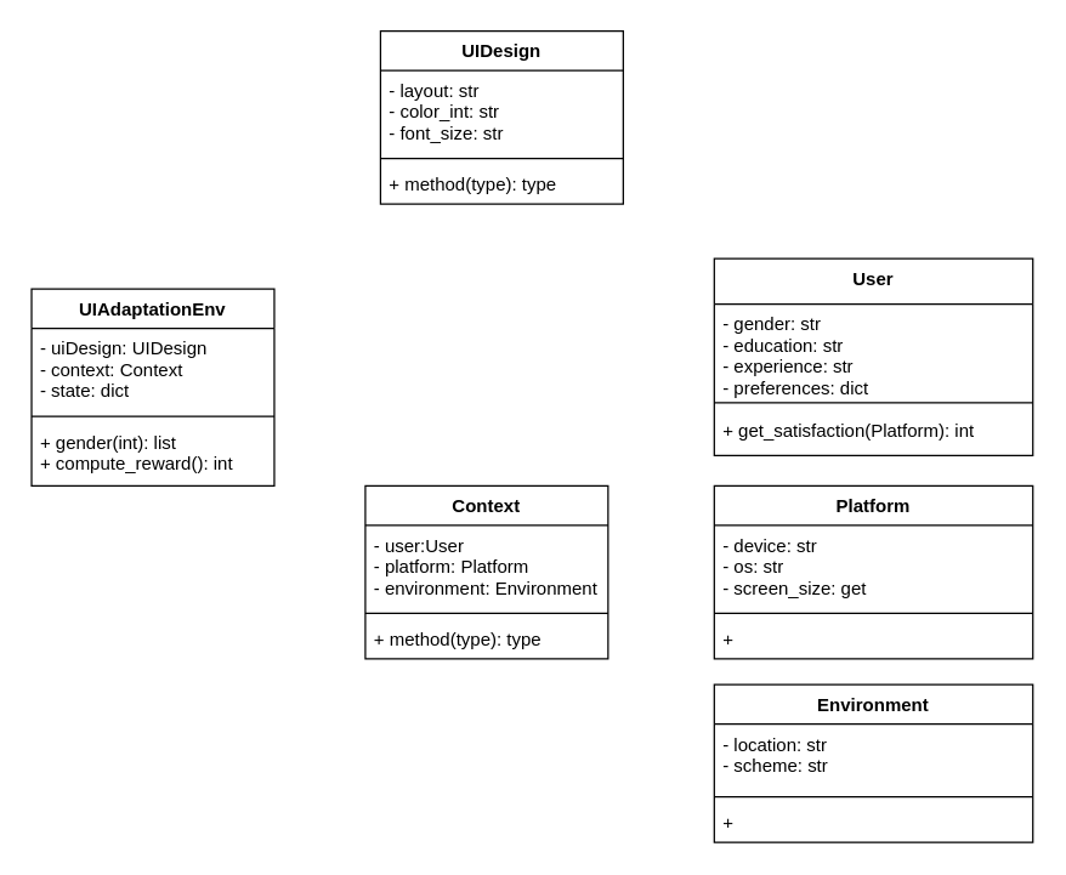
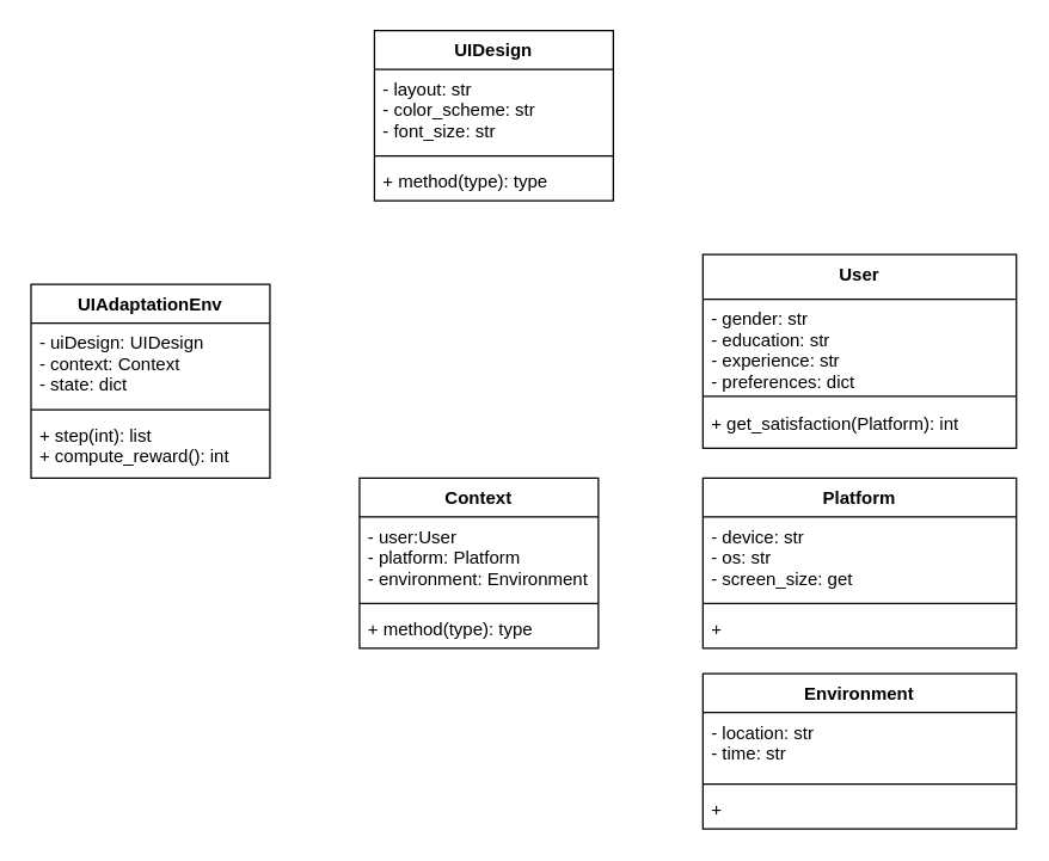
- <mxCell id="7" value="- layout: str&#10;- color_int: str&#10;- font_size: str&#10;" style="text;strokeColor=none;fillColor=none;align=left;verticalAlign=top;spacingLeft=4;spacingRight=4;overflow=hidden;rotatable=0;points=[[0,0.5],[1,0.5]];portConstraint=eastwest;" vertex="1" parent="6"><mxGeometry y="26" width="160" height="54" as="geometry" /></mxCell>
+ <mxCell id="7" value="- layout: str&#10;- color_scheme: str&#10;- font_size: str&#10;" style="text;strokeColor=none;fillColor=none;align=left;verticalAlign=top;spacingLeft=4;spacingRight=4;overflow=hidden;rotatable=0;points=[[0,0.5],[1,0.5]];portConstraint=eastwest;" vertex="1" parent="6"><mxGeometry y="26" width="160" height="54" as="geometry" /></mxCell>
- <mxCell id="5" value="+ gender(int): list&#10;+ compute_reward(): int&#10;" style="text;strokeColor=none;fillColor=none;align=left;verticalAlign=top;spacingLeft=4;spacingRight=4;overflow=hidden;rotatable=0;points=[[0,0.5],[1,0.5]];portConstraint=eastwest;" vertex="1" parent="2"><mxGeometry y="88" width="160" height="42" as="geometry" /></mxCell>
+ <mxCell id="5" value="+ step(int): list&#10;+ compute_reward(): int&#10;" style="text;strokeColor=none;fillColor=none;align=left;verticalAlign=top;spacingLeft=4;spacingRight=4;overflow=hidden;rotatable=0;points=[[0,0.5],[1,0.5]];portConstraint=eastwest;" vertex="1" parent="2"><mxGeometry y="88" width="160" height="42" as="geometry" /></mxCell>
- <mxCell id="15" value="- location: str&#10;- scheme: str&#10;" style="text;strokeColor=none;fillColor=none;align=left;verticalAlign=top;spacingLeft=4;spacingRight=4;overflow=hidden;rotatable=0;points=[[0,0.5],[1,0.5]];portConstraint=eastwest;" vertex="1" parent="14"><mxGeometry y="26" width="210" height="44" as="geometry" /></mxCell>
+ <mxCell id="15" value="- location: str&#10;- time: str&#10;" style="text;strokeColor=none;fillColor=none;align=left;verticalAlign=top;spacingLeft=4;spacingRight=4;overflow=hidden;rotatable=0;points=[[0,0.5],[1,0.5]];portConstraint=eastwest;" vertex="1" parent="14"><mxGeometry y="26" width="210" height="44" as="geometry" /></mxCell>
